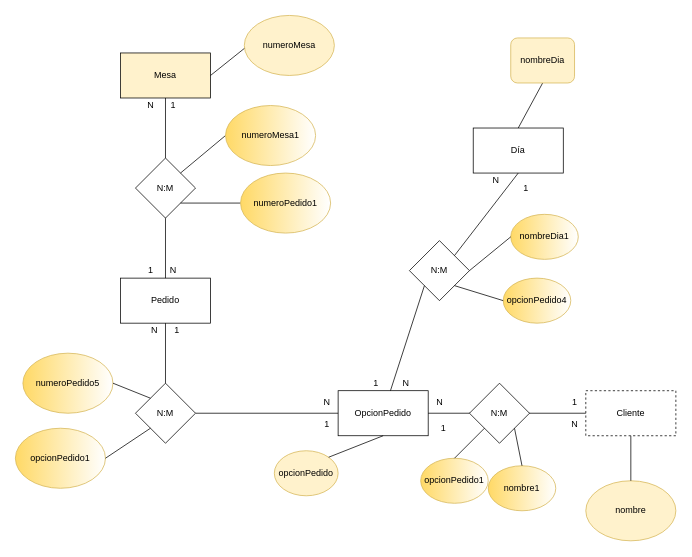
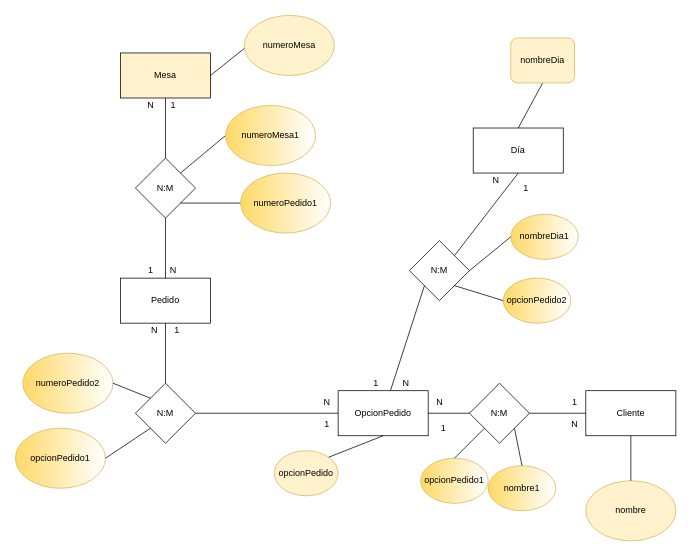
- <mxCell id="55" value="opcionPedido4" style="ellipse;whiteSpace=wrap;html=1;fillColor=default;strokeColor=#d6b656;gradientColor=#FFD966;gradientDirection=west;" vertex="1" parent="1"><mxGeometry x="670" y="370" width="90" height="60" as="geometry" /></mxCell>
+ <mxCell id="55" value="opcionPedido2" style="ellipse;whiteSpace=wrap;html=1;fillColor=default;strokeColor=#d6b656;gradientColor=#FFD966;gradientDirection=west;" vertex="1" parent="1"><mxGeometry x="670" y="370" width="90" height="60" as="geometry" /></mxCell>
- <mxCell id="29" value="numeroPedido5" style="ellipse;whiteSpace=wrap;html=1;fillColor=default;strokeColor=#d6b656;gradientColor=#FFD966;gradientDirection=west;" vertex="1" parent="1"><mxGeometry x="30" y="470" width="120" height="80" as="geometry" /></mxCell>
+ <mxCell id="29" value="numeroPedido2" style="ellipse;whiteSpace=wrap;html=1;fillColor=default;strokeColor=#d6b656;gradientColor=#FFD966;gradientDirection=west;" vertex="1" parent="1"><mxGeometry x="30" y="470" width="120" height="80" as="geometry" /></mxCell>
- <mxCell id="5" value="Cliente" style="rounded=0;whiteSpace=wrap;html=1;dashed=1;" vertex="1" parent="1"><mxGeometry x="780" y="520" width="120" height="60" as="geometry" /></mxCell>
+ <mxCell id="5" value="Cliente" style="rounded=0;whiteSpace=wrap;html=1;" vertex="1" parent="1"><mxGeometry x="780" y="520" width="120" height="60" as="geometry" /></mxCell>
